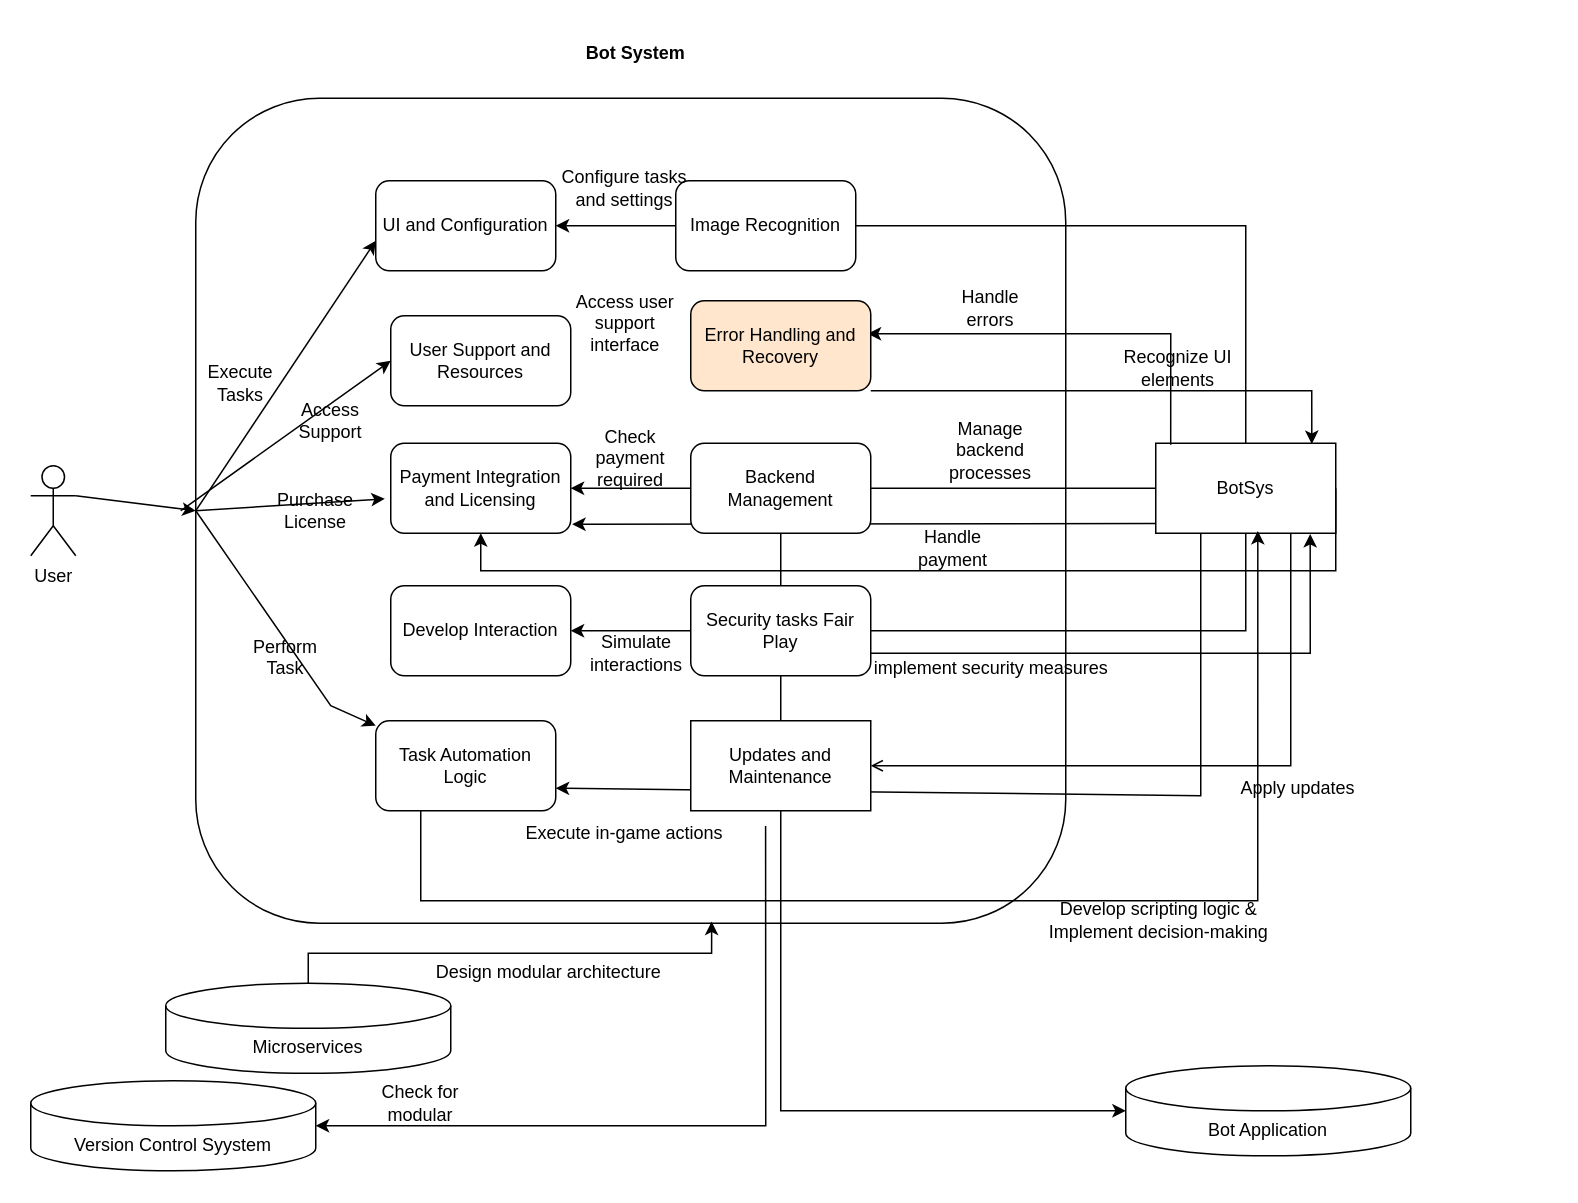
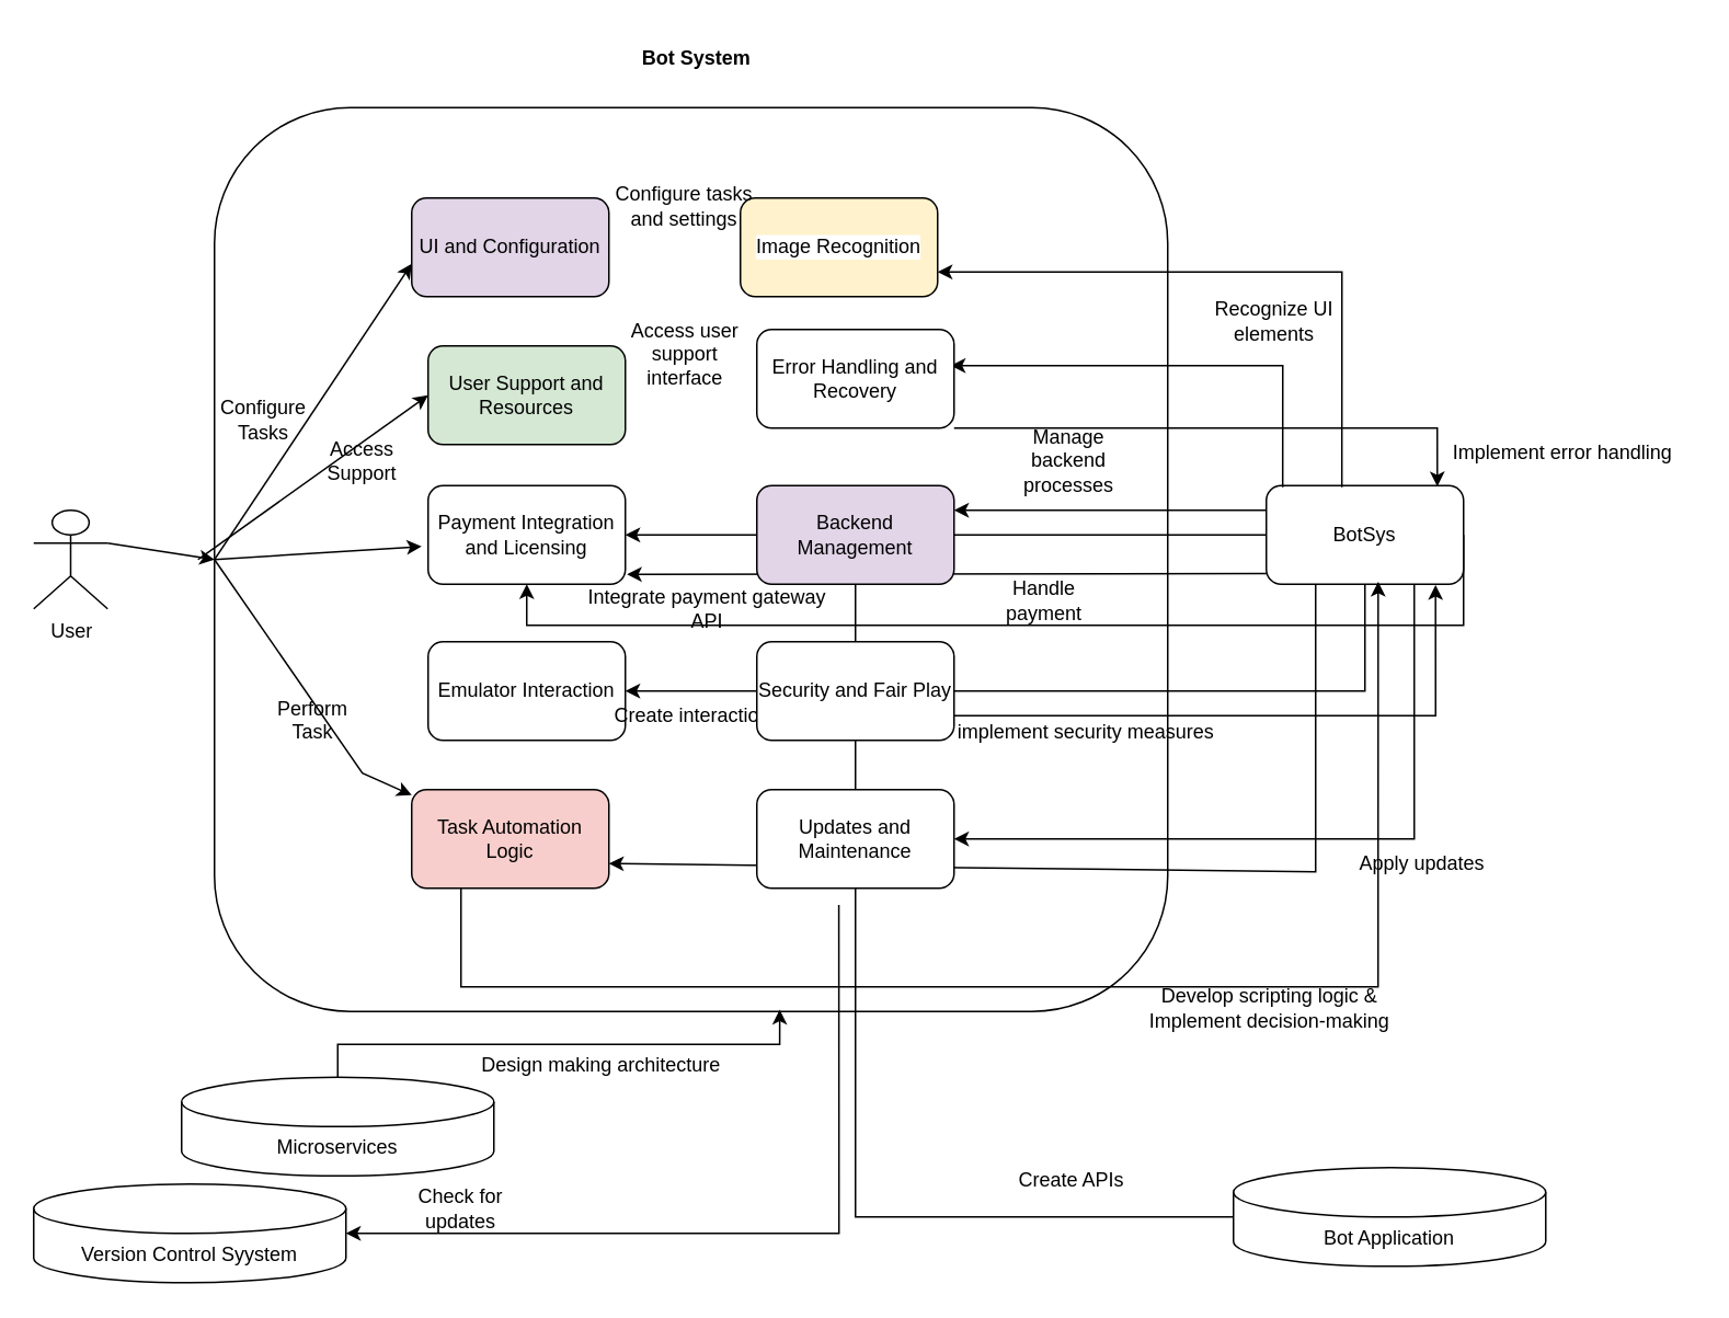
- <mxCell id="5" value="UI and Configuration" style="rounded=1;whiteSpace=wrap;html=1;" parent="1" vertex="1"><mxGeometry x="250" y="120" width="120" height="60" as="geometry" /></mxCell>
+ <mxCell id="5" value="UI and Configuration" style="rounded=1;whiteSpace=wrap;html=1;fillColor=#e1d5e7;" parent="1" vertex="1"><mxGeometry x="250" y="120" width="120" height="60" as="geometry" /></mxCell>
- <mxCell id="33" value="Image Recognition" style="rounded=1;whiteSpace=wrap;html=1;labelBackgroundColor=default;" parent="1" vertex="1"><mxGeometry x="450" y="120" width="120" height="60" as="geometry" /></mxCell>
+ <mxCell id="33" value="Image Recognition" style="rounded=1;whiteSpace=wrap;html=1;labelBackgroundColor=default;fillColor=#fff2cc;" parent="1" vertex="1"><mxGeometry x="450" y="120" width="120" height="60" as="geometry" /></mxCell>
- <mxCell id="23" value="" style="endArrow=classic;html=1;rounded=0;exitX=0.5;exitY=0;exitDx=0;exitDy=0;entryX=1;entryY=0.5;entryDx=0;entryDy=0;" parent="1" source="20" target="5" edge="1"><mxGeometry width="50" height="50" relative="1" as="geometry"><mxPoint x="770" y="290" as="sourcePoint" /><mxPoint x="390" y="150" as="targetPoint" /><Array as="points"><mxPoint x="830" y="150" /></Array></mxGeometry></mxCell>
+ <mxCell id="24" value="" style="endArrow=classic;html=1;rounded=0;exitX=0.383;exitY=0.017;exitDx=0;exitDy=0;exitPerimeter=0;entryX=1;entryY=0.75;entryDx=0;entryDy=0;" parent="1" source="20" target="33" edge="1"><mxGeometry width="50" height="50" relative="1" as="geometry"><mxPoint x="850" y="590" as="sourcePoint" /><mxPoint x="900" y="540" as="targetPoint" /><Array as="points"><mxPoint x="816" y="165" /></Array></mxGeometry></mxCell>
- <mxCell id="43" value="Handle errors" style="text;html=1;strokeColor=none;fillColor=none;align=center;verticalAlign=middle;whiteSpace=wrap;rounded=0;" parent="1" vertex="1"><mxGeometry x="630" y="190" width="60" height="30" as="geometry" /></mxCell>
- <mxCell id="35" value="Error Handling and Recovery" style="rounded=1;whiteSpace=wrap;html=1;fillColor=#ffe6cc;" parent="1" vertex="1"><mxGeometry x="460" y="200" width="120" height="60" as="geometry" /></mxCell>
+ <mxCell id="35" value="Error Handling and Recovery" style="rounded=1;whiteSpace=wrap;html=1;" parent="1" vertex="1"><mxGeometry x="460" y="200" width="120" height="60" as="geometry" /></mxCell>
- <mxCell id="6" value="User Support and Resources" style="rounded=1;whiteSpace=wrap;html=1;" parent="1" vertex="1"><mxGeometry x="260" y="210" width="120" height="60" as="geometry" /></mxCell>
+ <mxCell id="6" value="User Support and Resources" style="rounded=1;whiteSpace=wrap;html=1;fillColor=#d5e8d4;" parent="1" vertex="1"><mxGeometry x="260" y="210" width="120" height="60" as="geometry" /></mxCell>
- <mxCell id="45" value="Recognize UI elements" style="text;html=1;strokeColor=none;fillColor=none;align=center;verticalAlign=middle;whiteSpace=wrap;rounded=0;" parent="1" vertex="1"><mxGeometry x="740" y="230" width="90" height="30" as="geometry" /></mxCell>
+ <mxCell id="45" value="Recognize UI elements" style="text;html=1;strokeColor=none;fillColor=none;align=center;verticalAlign=middle;whiteSpace=wrap;rounded=0;" parent="1" vertex="1"><mxGeometry x="730" y="180" width="90" height="30" as="geometry" /></mxCell>
- <mxCell id="16" value="Execute Tasks" style="text;html=1;strokeColor=none;fillColor=none;align=center;verticalAlign=middle;whiteSpace=wrap;rounded=0;" parent="1" vertex="1"><mxGeometry x="130" y="240" width="60" height="30" as="geometry" /></mxCell>
+ <mxCell id="16" value="Configure Tasks" style="text;html=1;strokeColor=none;fillColor=none;align=center;verticalAlign=middle;whiteSpace=wrap;rounded=0;" parent="1" vertex="1"><mxGeometry x="130" y="240" width="60" height="30" as="geometry" /></mxCell>
+ <mxCell id="57" value="Implement error handling" style="text;html=1;align=center;verticalAlign=middle;resizable=0;points=[];autosize=1;strokeColor=none;fillColor=none;" parent="1" vertex="1"><mxGeometry x="870" y="260" width="160" height="30" as="geometry" /></mxCell>
- <mxCell id="47" value="Manage backend processes" style="text;html=1;strokeColor=none;fillColor=none;align=center;verticalAlign=middle;whiteSpace=wrap;rounded=0;" parent="1" vertex="1"><mxGeometry x="620" y="285" width="80" height="30" as="geometry" /></mxCell>
+ <mxCell id="47" value="Manage backend processes" style="text;html=1;strokeColor=none;fillColor=none;align=center;verticalAlign=middle;whiteSpace=wrap;rounded=0;" parent="1" vertex="1"><mxGeometry x="610" y="265" width="80" height="30" as="geometry" /></mxCell>
- <mxCell id="44" value="Check payment required" style="text;html=1;strokeColor=none;fillColor=none;align=center;verticalAlign=middle;whiteSpace=wrap;rounded=0;" parent="1" vertex="1"><mxGeometry x="380" y="290" width="80" height="30" as="geometry" /></mxCell>
+ <mxCell id="31" value="" style="endArrow=classic;html=1;rounded=0;exitX=0;exitY=0.25;exitDx=0;exitDy=0;entryX=1;entryY=0.25;entryDx=0;entryDy=0;" parent="1" source="20" target="36" edge="1"><mxGeometry width="50" height="50" relative="1" as="geometry"><mxPoint x="920" y="660" as="sourcePoint" /><mxPoint x="970" y="610" as="targetPoint" /></mxGeometry></mxCell>
- <mxCell id="36" value="Backend Management" style="rounded=1;whiteSpace=wrap;html=1;" parent="1" vertex="1"><mxGeometry x="460" y="295" width="120" height="60" as="geometry" /></mxCell>
+ <mxCell id="36" value="Backend Management" style="rounded=1;whiteSpace=wrap;html=1;fillColor=#e1d5e7;" parent="1" vertex="1"><mxGeometry x="460" y="295" width="120" height="60" as="geometry" /></mxCell>
- <mxCell id="20" value="BotSys" style="whiteSpace=wrap;html=1;rounded=0;" parent="1" vertex="1"><mxGeometry x="770" y="295" width="120" height="60" as="geometry" /></mxCell>
+ <mxCell id="20" value="BotSys" style="rounded=1;whiteSpace=wrap;html=1;" parent="1" vertex="1"><mxGeometry x="770" y="295" width="120" height="60" as="geometry" /></mxCell>
- <mxCell id="8" value="User&lt;br&gt;" style="shape=umlActor;verticalLabelPosition=bottom;verticalAlign=top;html=1;" parent="1" vertex="1"><mxGeometry x="20" y="310" width="30" height="60" as="geometry" /></mxCell>
+ <mxCell id="8" value="User&lt;br&gt;" style="shape=umlActor;verticalLabelPosition=bottom;verticalAlign=top;html=1;" parent="1" vertex="1"><mxGeometry x="20" y="310" width="45" height="60" as="geometry" /></mxCell>
- <mxCell id="34" value="Purchase License" style="text;html=1;strokeColor=none;fillColor=none;align=center;verticalAlign=middle;whiteSpace=wrap;rounded=0;" parent="1" vertex="1"><mxGeometry x="180" y="325" width="60" height="30" as="geometry" /></mxCell>
+ <mxCell id="38" value="Integrate payment gateway API" style="text;html=1;strokeColor=none;fillColor=none;align=center;verticalAlign=middle;whiteSpace=wrap;rounded=0;" parent="1" vertex="1"><mxGeometry x="350" y="355" width="160" height="30" as="geometry" /></mxCell>
- <mxCell id="4" value="Develop Interaction" style="rounded=1;whiteSpace=wrap;html=1;" parent="1" vertex="1"><mxGeometry x="260" y="390" width="120" height="60" as="geometry" /></mxCell>
+ <mxCell id="4" value="Emulator Interaction" style="rounded=1;whiteSpace=wrap;html=1;" parent="1" vertex="1"><mxGeometry x="260" y="390" width="120" height="60" as="geometry" /></mxCell>
- <mxCell id="51" value="Security tasks Fair Play" style="rounded=1;whiteSpace=wrap;html=1;" parent="1" vertex="1"><mxGeometry x="460" y="390" width="120" height="60" as="geometry" /></mxCell>
+ <mxCell id="51" value="Security and Fair Play" style="rounded=1;whiteSpace=wrap;html=1;" parent="1" vertex="1"><mxGeometry x="460" y="390" width="120" height="60" as="geometry" /></mxCell>
- <mxCell id="40" value="Simulate interactions" style="text;html=1;strokeColor=none;fillColor=none;align=center;verticalAlign=middle;whiteSpace=wrap;rounded=0;" parent="1" vertex="1"><mxGeometry x="368.75" y="420" width="110" height="30" as="geometry" /></mxCell>
+ <mxCell id="40" value="Create interactions" style="text;html=1;strokeColor=none;fillColor=none;align=center;verticalAlign=middle;whiteSpace=wrap;rounded=0;" parent="1" vertex="1"><mxGeometry x="368.75" y="420" width="110" height="30" as="geometry" /></mxCell>
- <mxCell id="15" value="Task Automation Logic" style="rounded=1;whiteSpace=wrap;html=1;" parent="1" vertex="1"><mxGeometry x="250" y="480" width="120" height="60" as="geometry" /></mxCell>
+ <mxCell id="15" value="Task Automation Logic" style="rounded=1;whiteSpace=wrap;html=1;fillColor=#f8cecc;" parent="1" vertex="1"><mxGeometry x="250" y="480" width="120" height="60" as="geometry" /></mxCell>
- <mxCell id="50" value="Updates and Maintenance" style="whiteSpace=wrap;html=1;rounded=0;" parent="1" vertex="1"><mxGeometry x="460" y="480" width="120" height="60" as="geometry" /></mxCell>
+ <mxCell id="50" value="Updates and Maintenance" style="rounded=1;whiteSpace=wrap;html=1;" parent="1" vertex="1"><mxGeometry x="460" y="480" width="120" height="60" as="geometry" /></mxCell>
- <mxCell id="32" value="" style="endArrow=open;html=1;rounded=0;exitX=0.75;exitY=1;exitDx=0;exitDy=0;entryX=1;entryY=0.5;entryDx=0;entryDy=0;" parent="1" source="20" target="50" edge="1"><mxGeometry width="50" height="50" relative="1" as="geometry"><mxPoint x="930" y="670" as="sourcePoint" /><mxPoint x="980" y="620" as="targetPoint" /><Array as="points"><mxPoint x="860" y="510" /></Array></mxGeometry></mxCell>
+ <mxCell id="32" value="" style="endArrow=classic;html=1;rounded=0;exitX=0.75;exitY=1;exitDx=0;exitDy=0;entryX=1;entryY=0.5;entryDx=0;entryDy=0;" parent="1" source="20" target="50" edge="1"><mxGeometry width="50" height="50" relative="1" as="geometry"><mxPoint x="930" y="670" as="sourcePoint" /><mxPoint x="980" y="620" as="targetPoint" /><Array as="points"><mxPoint x="860" y="510" /></Array></mxGeometry></mxCell>
- <mxCell id="39" value="Execute in-game actions" style="text;html=1;strokeColor=none;fillColor=none;align=center;verticalAlign=middle;whiteSpace=wrap;rounded=0;" parent="1" vertex="1"><mxGeometry x="341.25" y="540" width="150" height="30" as="geometry" /></mxCell>
- <mxCell id="59" value=" Design modular architecture" style="text;html=1;align=center;verticalAlign=middle;resizable=0;points=[];autosize=1;strokeColor=none;fillColor=none;" parent="1" vertex="1"><mxGeometry x="280" y="633" width="170" height="30" as="geometry" /></mxCell>
+ <mxCell id="59" value=" Design making architecture" style="text;html=1;align=center;verticalAlign=middle;resizable=0;points=[];autosize=1;strokeColor=none;fillColor=none;" parent="1" vertex="1"><mxGeometry x="280" y="633" width="170" height="30" as="geometry" /></mxCell>
+ <mxCell id="52" value="&amp;nbsp;Create APIs &lt;br&gt;&amp;nbsp;" style="text;html=1;strokeColor=none;fillColor=none;align=center;verticalAlign=middle;whiteSpace=wrap;rounded=0;" parent="1" vertex="1"><mxGeometry x="600" y="710" width="100" height="30" as="geometry" /></mxCell>
- <mxCell id="22" value="Check for modular" style="text;html=1;strokeColor=none;fillColor=none;align=center;verticalAlign=middle;whiteSpace=wrap;rounded=0;" parent="1" vertex="1"><mxGeometry x="250" y="720" width="60" height="30" as="geometry" /></mxCell>
+ <mxCell id="22" value="Check for updates" style="text;html=1;strokeColor=none;fillColor=none;align=center;verticalAlign=middle;whiteSpace=wrap;rounded=0;" parent="1" vertex="1"><mxGeometry x="250" y="720" width="60" height="30" as="geometry" /></mxCell>
- <mxCell id="49" value="" style="endArrow=classic;html=1;rounded=0;entryX=0;entryY=0.5;entryDx=0;entryDy=0;exitX=0.5;exitY=1;exitDx=0;exitDy=0;entryPerimeter=0;" parent="1" source="36" target="48" edge="1"><mxGeometry width="50" height="50" relative="1" as="geometry"><mxPoint x="770" y="730" as="sourcePoint" /><mxPoint x="550" y="370" as="targetPoint" /><Array as="points"><mxPoint x="520" y="740" /></Array></mxGeometry></mxCell>
+ <mxCell id="49" value="" style="endArrow=none;html=1;rounded=0;entryX=0;entryY=0.5;entryDx=0;entryDy=0;exitX=0.5;exitY=1;exitDx=0;exitDy=0;entryPerimeter=0;" parent="1" source="36" target="48" edge="1"><mxGeometry width="50" height="50" relative="1" as="geometry"><mxPoint x="770" y="730" as="sourcePoint" /><mxPoint x="550" y="370" as="targetPoint" /><Array as="points"><mxPoint x="520" y="740" /></Array></mxGeometry></mxCell>
